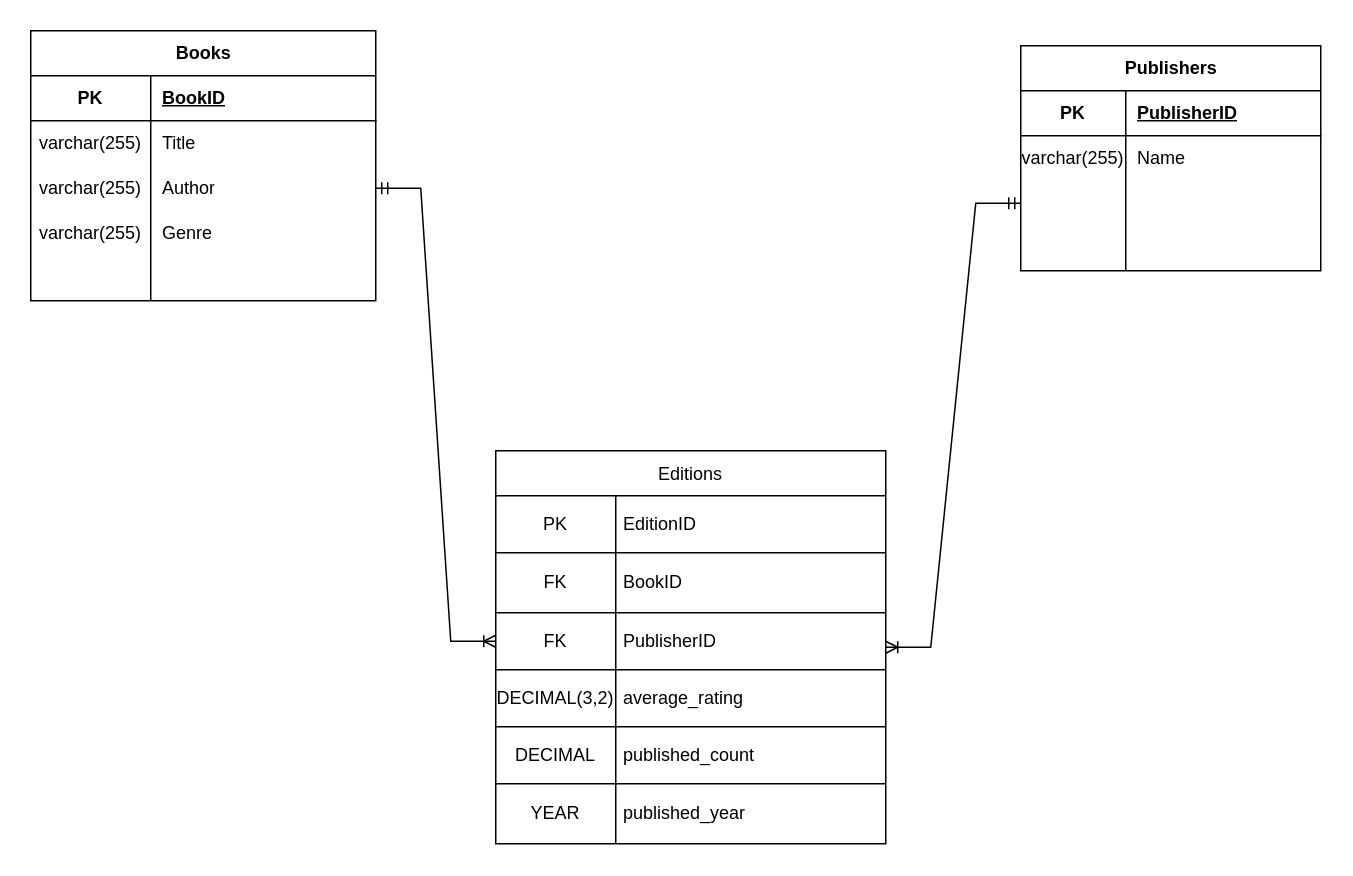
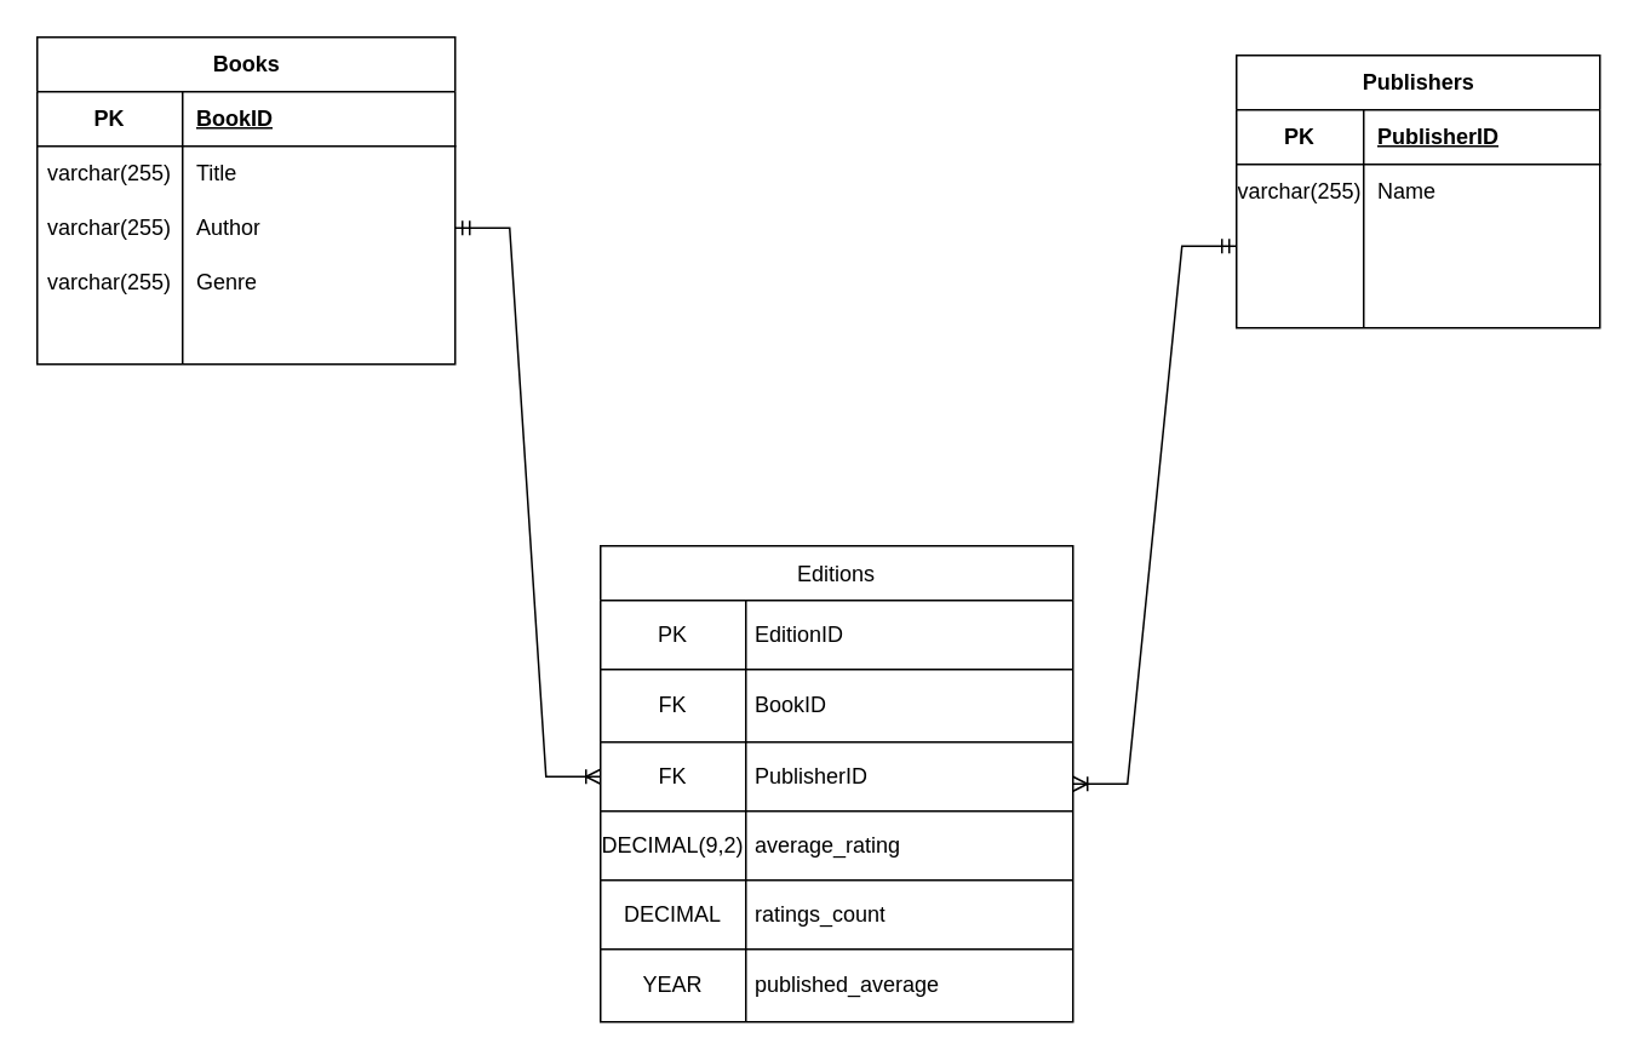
- <mxCell id="42" value="DECIMAL(3,2)" style="shape=partialRectangle;html=1;whiteSpace=wrap;connectable=0;strokeColor=inherit;overflow=hidden;fillColor=none;top=0;left=0;bottom=0;right=0;pointerEvents=1;" parent="41" vertex="1"><mxGeometry width="80" height="38" as="geometry"><mxRectangle width="80" height="38" as="alternateBounds" /></mxGeometry></mxCell>
+ <mxCell id="42" value="DECIMAL(9,2)" style="shape=partialRectangle;html=1;whiteSpace=wrap;connectable=0;strokeColor=inherit;overflow=hidden;fillColor=none;top=0;left=0;bottom=0;right=0;pointerEvents=1;" parent="41" vertex="1"><mxGeometry width="80" height="38" as="geometry"><mxRectangle width="80" height="38" as="alternateBounds" /></mxGeometry></mxCell>
- <mxCell id="46" value="&amp;nbsp;published_count" style="shape=partialRectangle;html=1;whiteSpace=wrap;connectable=0;strokeColor=inherit;overflow=hidden;fillColor=none;top=0;left=0;bottom=0;right=0;pointerEvents=1;align=left;" parent="44" vertex="1"><mxGeometry x="80" width="180" height="38" as="geometry"><mxRectangle width="180" height="38" as="alternateBounds" /></mxGeometry></mxCell>
+ <mxCell id="46" value="&amp;nbsp;ratings_count" style="shape=partialRectangle;html=1;whiteSpace=wrap;connectable=0;strokeColor=inherit;overflow=hidden;fillColor=none;top=0;left=0;bottom=0;right=0;pointerEvents=1;align=left;" parent="44" vertex="1"><mxGeometry x="80" width="180" height="38" as="geometry"><mxRectangle width="180" height="38" as="alternateBounds" /></mxGeometry></mxCell>
- <mxCell id="49" value="&amp;nbsp;published_year" style="shape=partialRectangle;html=1;whiteSpace=wrap;connectable=0;strokeColor=inherit;overflow=hidden;fillColor=none;top=0;left=0;bottom=0;right=0;pointerEvents=1;align=left;" parent="47" vertex="1"><mxGeometry x="80" width="180" height="40" as="geometry"><mxRectangle width="180" height="40" as="alternateBounds" /></mxGeometry></mxCell>
+ <mxCell id="49" value="&amp;nbsp;published_average" style="shape=partialRectangle;html=1;whiteSpace=wrap;connectable=0;strokeColor=inherit;overflow=hidden;fillColor=none;top=0;left=0;bottom=0;right=0;pointerEvents=1;align=left;" parent="47" vertex="1"><mxGeometry x="80" width="180" height="40" as="geometry"><mxRectangle width="180" height="40" as="alternateBounds" /></mxGeometry></mxCell>
